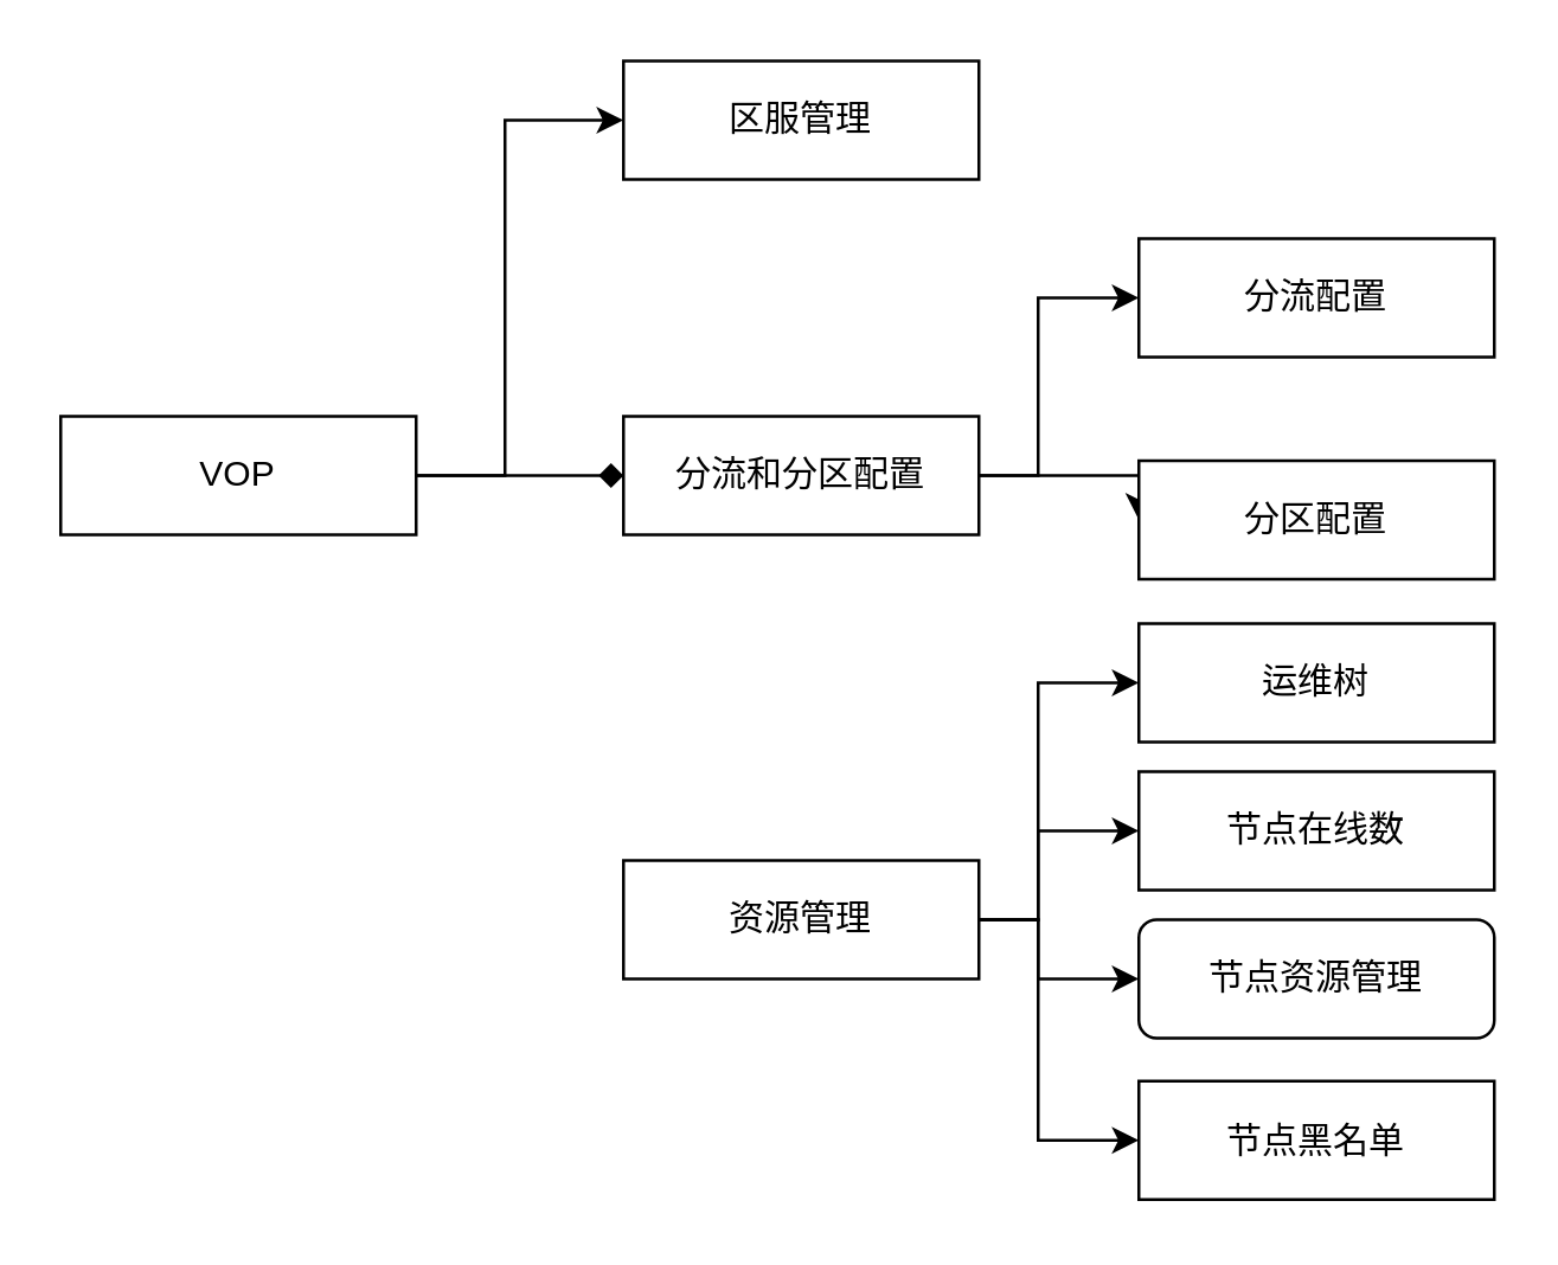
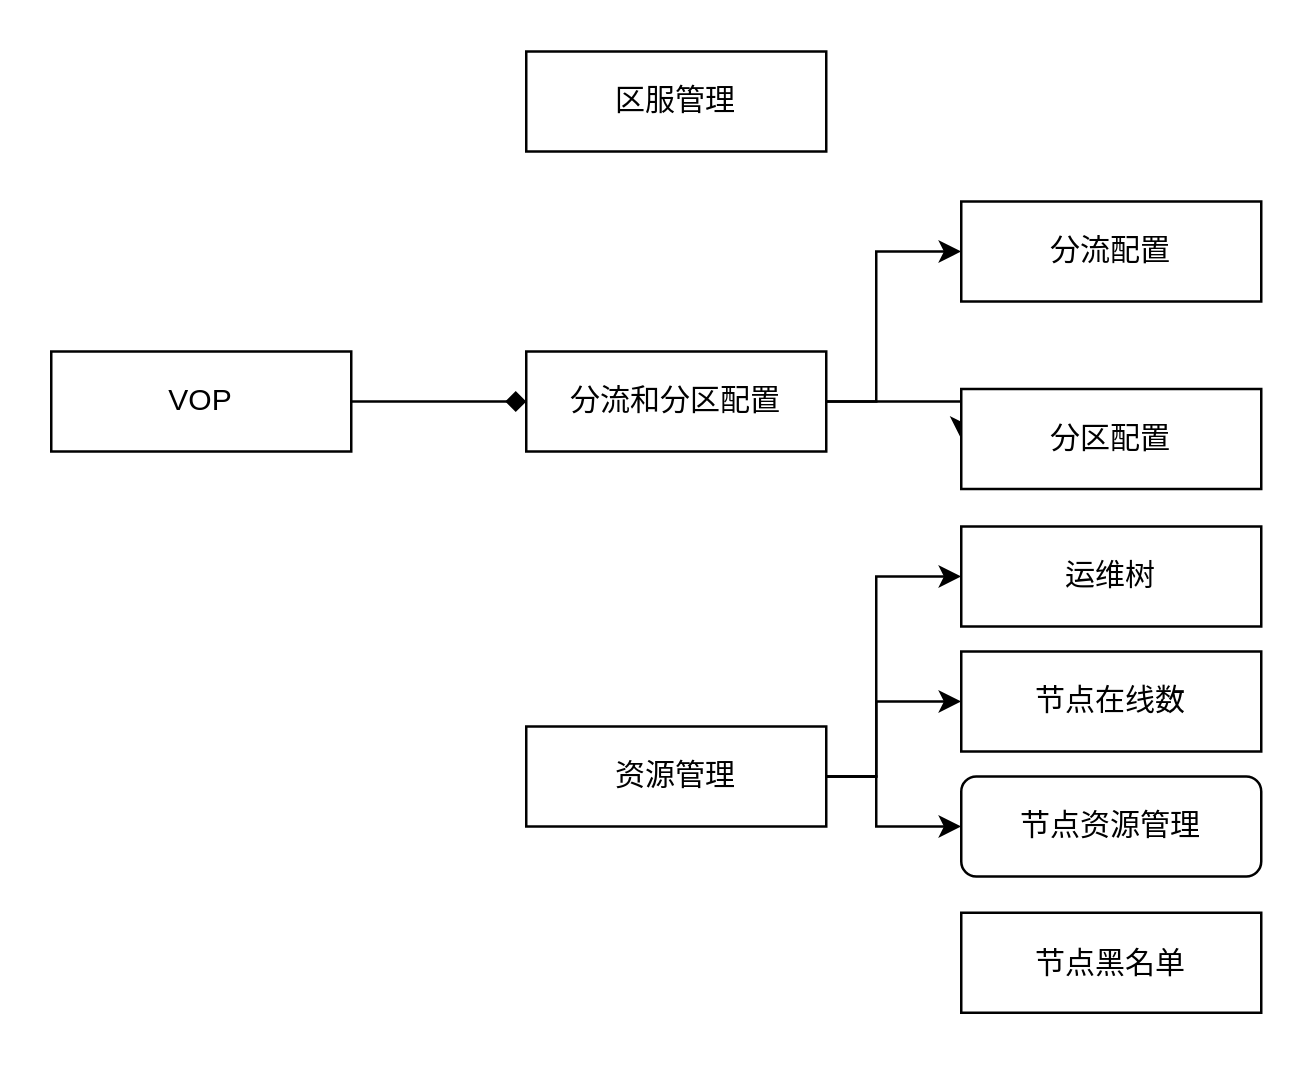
- <mxCell id="2" style="edgeStyle=orthogonalEdgeStyle;rounded=0;orthogonalLoop=1;jettySize=auto;html=1;exitX=1;exitY=0.5;exitDx=0;exitDy=0;entryX=0;entryY=0.5;entryDx=0;entryDy=0;" edge="1" parent="1" source="4" target="19"><mxGeometry relative="1" as="geometry"><Array as="points"><mxPoint x="170" y="160" /><mxPoint x="170" y="40" /></Array></mxGeometry></mxCell>
- <mxCell id="9" style="edgeStyle=orthogonalEdgeStyle;rounded=0;orthogonalLoop=1;jettySize=auto;html=1;exitX=1;exitY=0.5;exitDx=0;exitDy=0;entryX=0;entryY=0.5;entryDx=0;entryDy=0;" edge="1" parent="1" source="12" target="18"><mxGeometry relative="1" as="geometry"><Array as="points"><mxPoint x="350" y="310" /><mxPoint x="350" y="385" /></Array></mxGeometry></mxCell>
